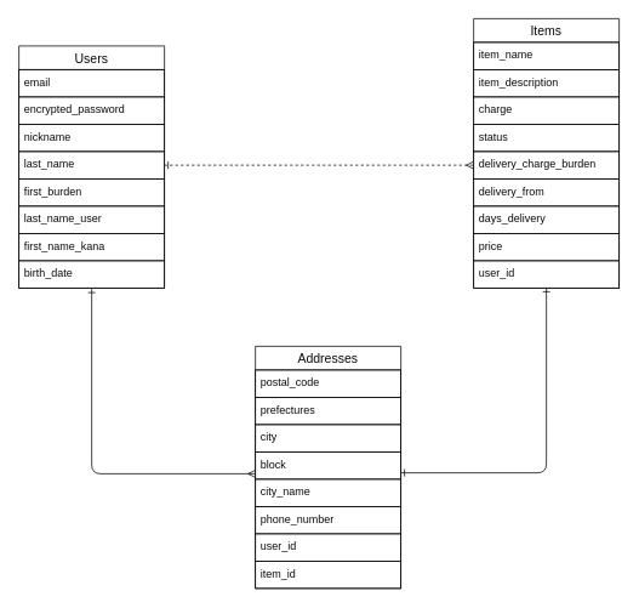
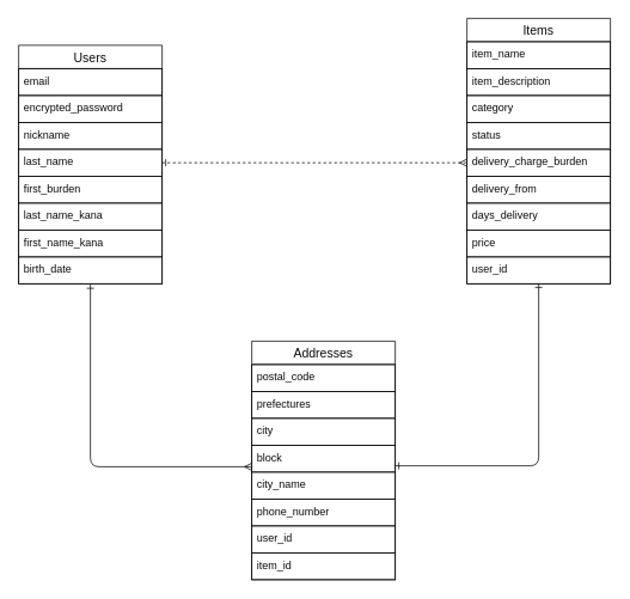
- <mxCell id="14" value="charge" style="text;spacingLeft=4;spacingRight=4;overflow=hidden;rotatable=0;points=[[0,0.5],[1,0.5]];portConstraint=eastwest;fontSize=12;strokeColor=#0A0A0A;fontColor=#0A0A0A;" vertex="1" parent="11"><mxGeometry y="86" width="160" height="30" as="geometry" /></mxCell>
+ <mxCell id="14" value="category" style="text;spacingLeft=4;spacingRight=4;overflow=hidden;rotatable=0;points=[[0,0.5],[1,0.5]];portConstraint=eastwest;fontSize=12;strokeColor=#0A0A0A;fontColor=#0A0A0A;" vertex="1" parent="11"><mxGeometry y="86" width="160" height="30" as="geometry" /></mxCell>
- <mxCell id="8" value="last_name_user" style="text;spacingLeft=4;spacingRight=4;overflow=hidden;rotatable=0;points=[[0,0.5],[1,0.5]];portConstraint=eastwest;fontSize=12;strokeColor=#0A0A0A;fontColor=#0A0A0A;" vertex="1" parent="2"><mxGeometry y="176" width="160" height="30" as="geometry" /></mxCell>
+ <mxCell id="8" value="last_name_kana" style="text;spacingLeft=4;spacingRight=4;overflow=hidden;rotatable=0;points=[[0,0.5],[1,0.5]];portConstraint=eastwest;fontSize=12;strokeColor=#0A0A0A;fontColor=#0A0A0A;" vertex="1" parent="2"><mxGeometry y="176" width="160" height="30" as="geometry" /></mxCell>
